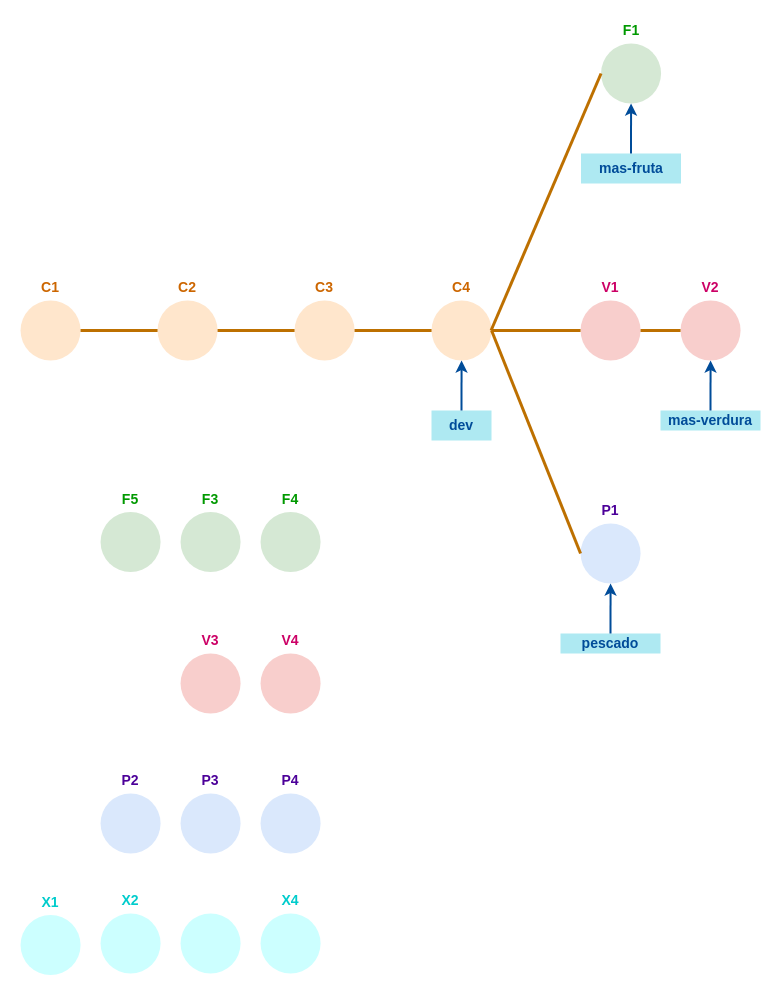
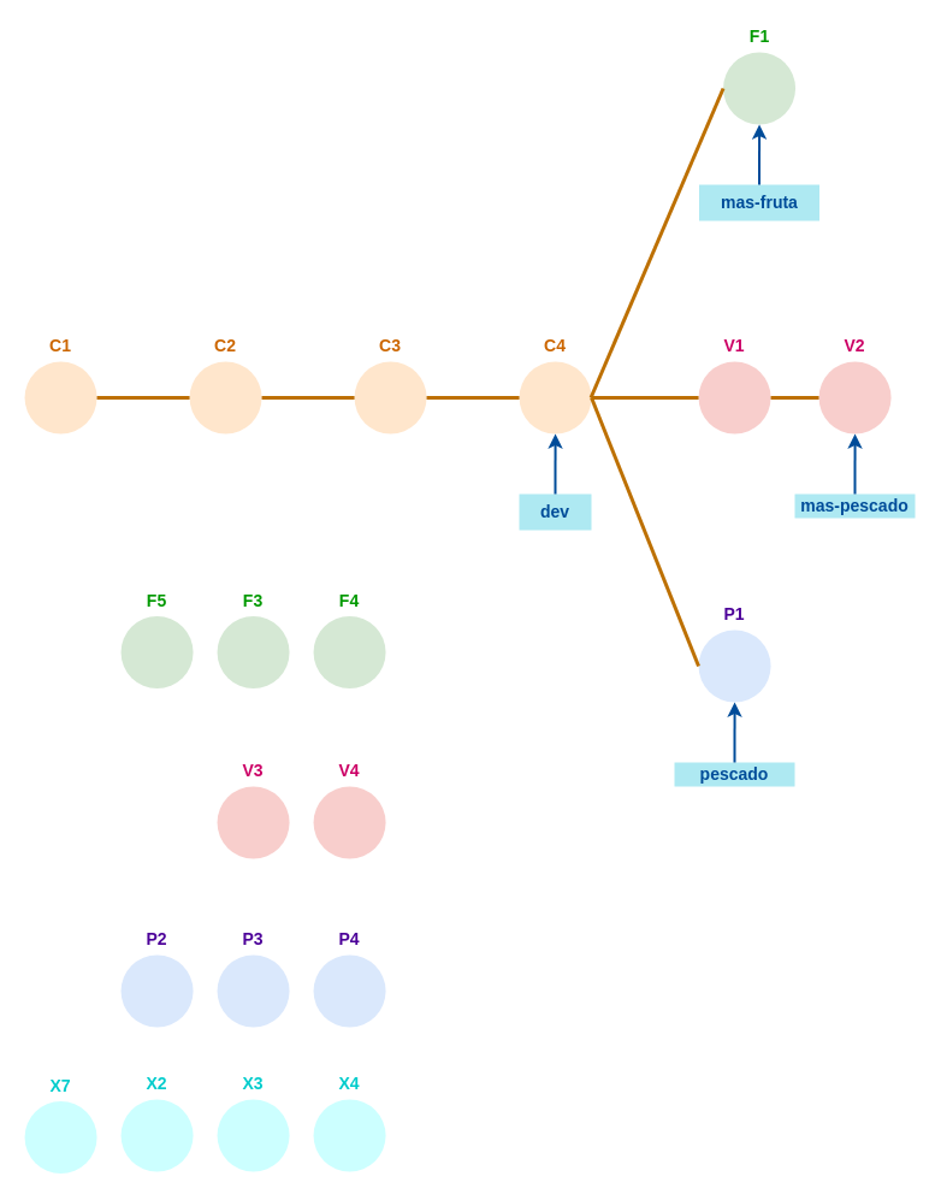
- <mxCell id="47" value="mas-verdura" style="text;html=1;strokeColor=none;fillColor=#AEE9F2;align=center;verticalAlign=middle;whiteSpace=wrap;rounded=0;fontStyle=1;fontSize=14;fontColor=#004C99;labelBorderColor=none;" parent="1" vertex="1"><mxGeometry x="660" y="410" width="100" height="20" as="geometry" /></mxCell>
+ <mxCell id="47" value="mas-pescado" style="text;html=1;strokeColor=none;fillColor=#AEE9F2;align=center;verticalAlign=middle;whiteSpace=wrap;rounded=0;fontStyle=1;fontSize=14;fontColor=#004C99;labelBorderColor=none;" parent="1" vertex="1"><mxGeometry x="660" y="410" width="100" height="20" as="geometry" /></mxCell>
+ <mxCell id="44" value="X3" style="text;html=1;strokeColor=none;fillColor=none;align=center;verticalAlign=middle;whiteSpace=wrap;rounded=0;fontStyle=1;fontSize=14;fontColor=#00CCCC;" parent="1" vertex="1"><mxGeometry x="190.059" y="890" width="40" height="20" as="geometry" /></mxCell>
- <mxCell id="40" value="X1" style="text;html=1;strokeColor=none;fillColor=none;align=center;verticalAlign=middle;whiteSpace=wrap;rounded=0;fontStyle=1;fontSize=14;fontColor=#00CCCC;" parent="1" vertex="1"><mxGeometry x="30.059" y="891.5" width="40" height="20" as="geometry" /></mxCell>
+ <mxCell id="40" value="X7" style="text;html=1;strokeColor=none;fillColor=none;align=center;verticalAlign=middle;whiteSpace=wrap;rounded=0;fontStyle=1;fontSize=14;fontColor=#00CCCC;" parent="1" vertex="1"><mxGeometry x="30.059" y="891.5" width="40" height="20" as="geometry" /></mxCell>
